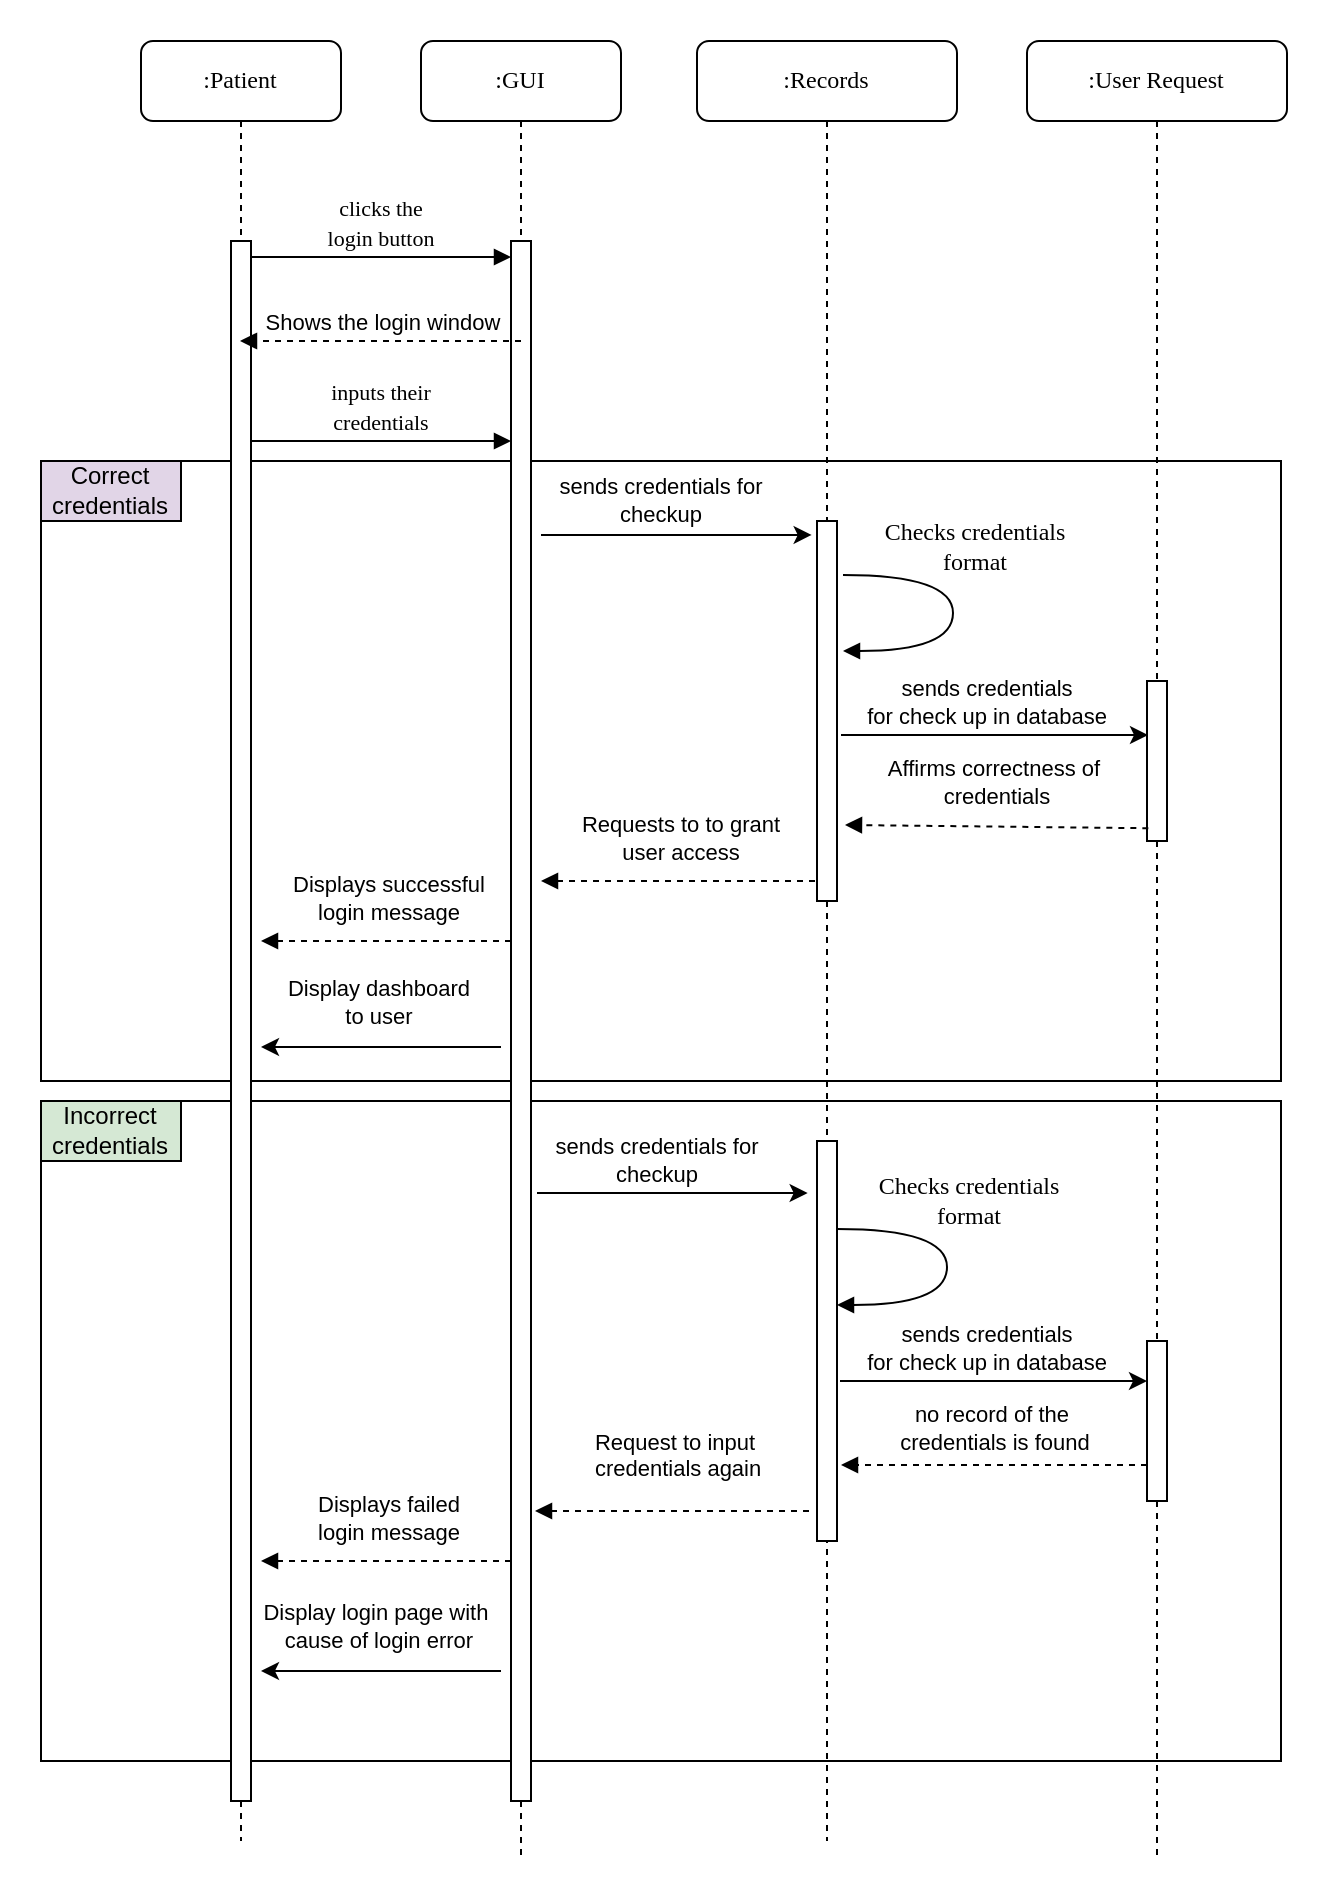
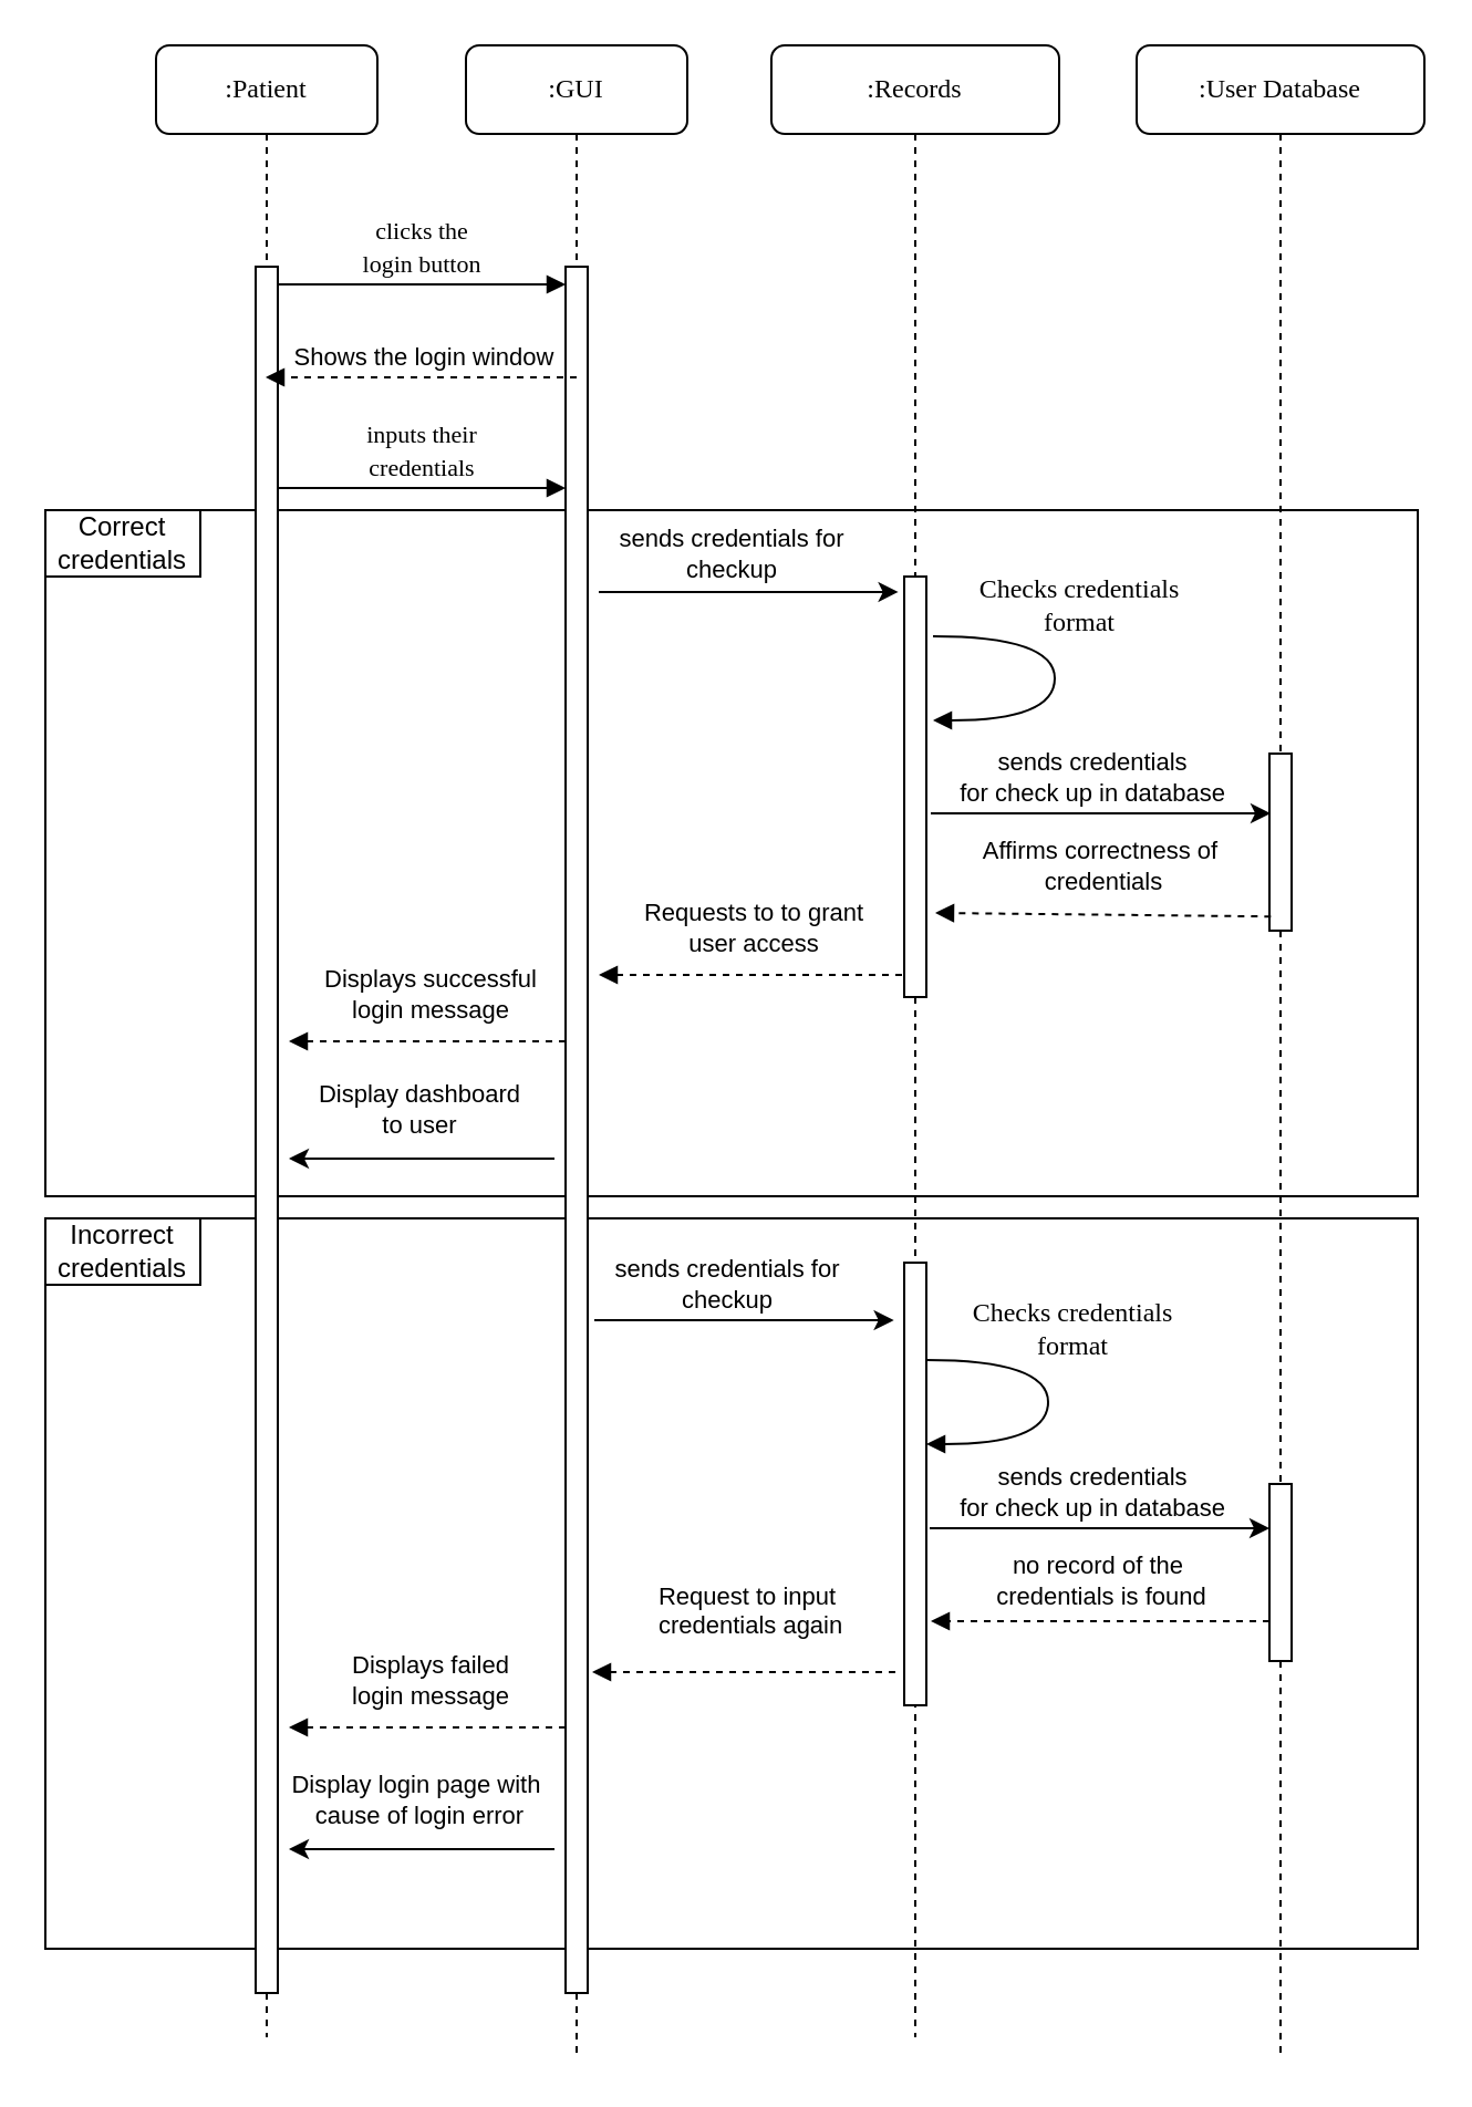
- <mxCell id="18" value=":User Request" style="shape=umlLifeline;perimeter=lifelinePerimeter;whiteSpace=wrap;html=1;container=1;collapsible=0;recursiveResize=0;outlineConnect=0;rounded=1;shadow=0;comic=0;labelBackgroundColor=none;strokeWidth=1;fontFamily=Verdana;fontSize=12;align=center;" parent="1" vertex="1"><mxGeometry x="513" y="20" width="130" height="910" as="geometry" /></mxCell>
+ <mxCell id="18" value=":User Database" style="shape=umlLifeline;perimeter=lifelinePerimeter;whiteSpace=wrap;html=1;container=1;collapsible=0;recursiveResize=0;outlineConnect=0;rounded=1;shadow=0;comic=0;labelBackgroundColor=none;strokeWidth=1;fontFamily=Verdana;fontSize=12;align=center;" parent="1" vertex="1"><mxGeometry x="513" y="20" width="130" height="910" as="geometry" /></mxCell>
- <mxCell id="38" value="Correct&lt;br&gt;credentials" style="rounded=0;whiteSpace=wrap;html=1;fillColor=#e1d5e7;" parent="1" vertex="1"><mxGeometry x="20" y="230" width="70" height="30" as="geometry" /></mxCell>
+ <mxCell id="38" value="Correct&lt;br&gt;credentials" style="rounded=0;whiteSpace=wrap;html=1;" parent="1" vertex="1"><mxGeometry x="20" y="230" width="70" height="30" as="geometry" /></mxCell>
- <mxCell id="45" value="Incorrect&lt;br&gt;credentials" style="rounded=0;whiteSpace=wrap;html=1;fillColor=#d5e8d4;" parent="1" vertex="1"><mxGeometry x="20" y="550" width="70" height="30" as="geometry" /></mxCell>
+ <mxCell id="45" value="Incorrect&lt;br&gt;credentials" style="rounded=0;whiteSpace=wrap;html=1;" parent="1" vertex="1"><mxGeometry x="20" y="550" width="70" height="30" as="geometry" /></mxCell>
